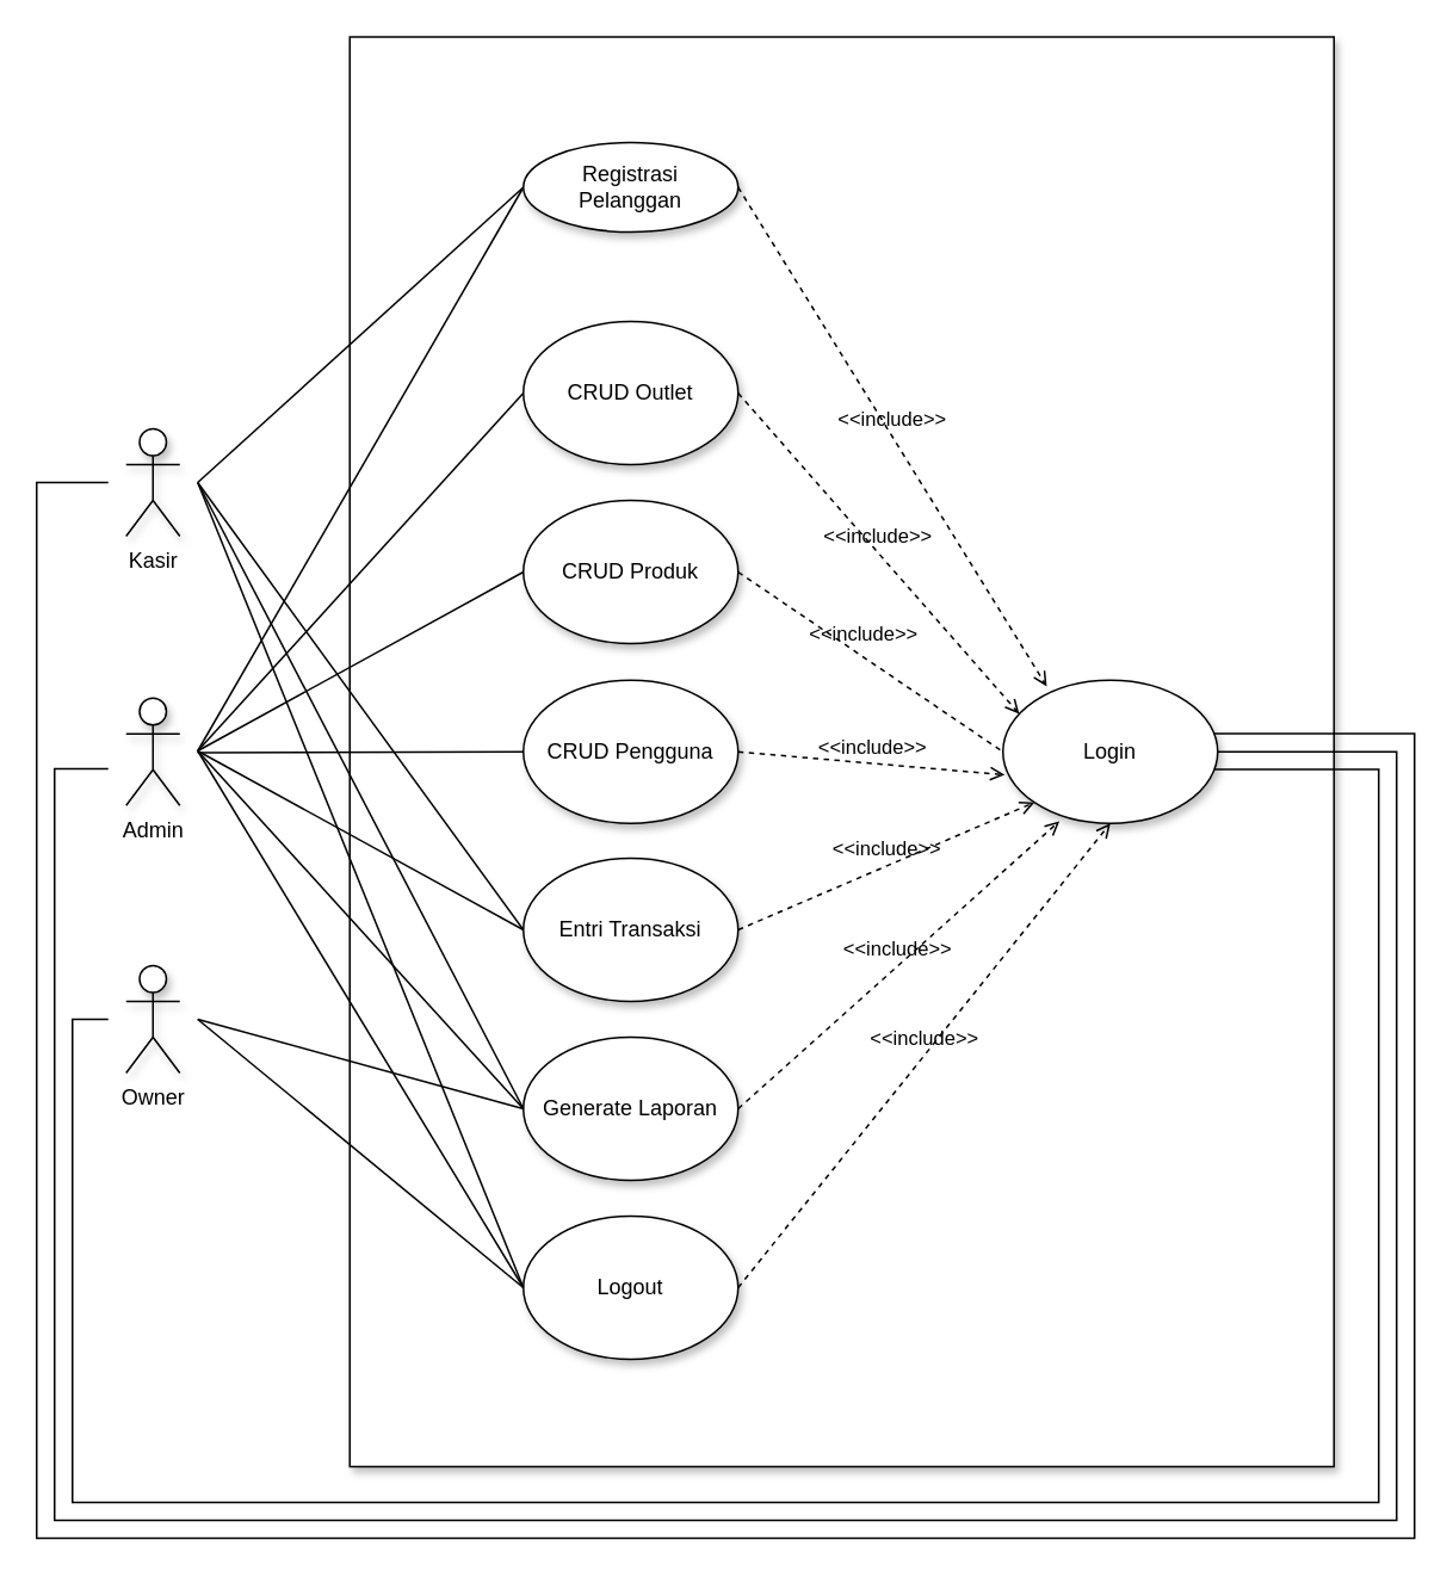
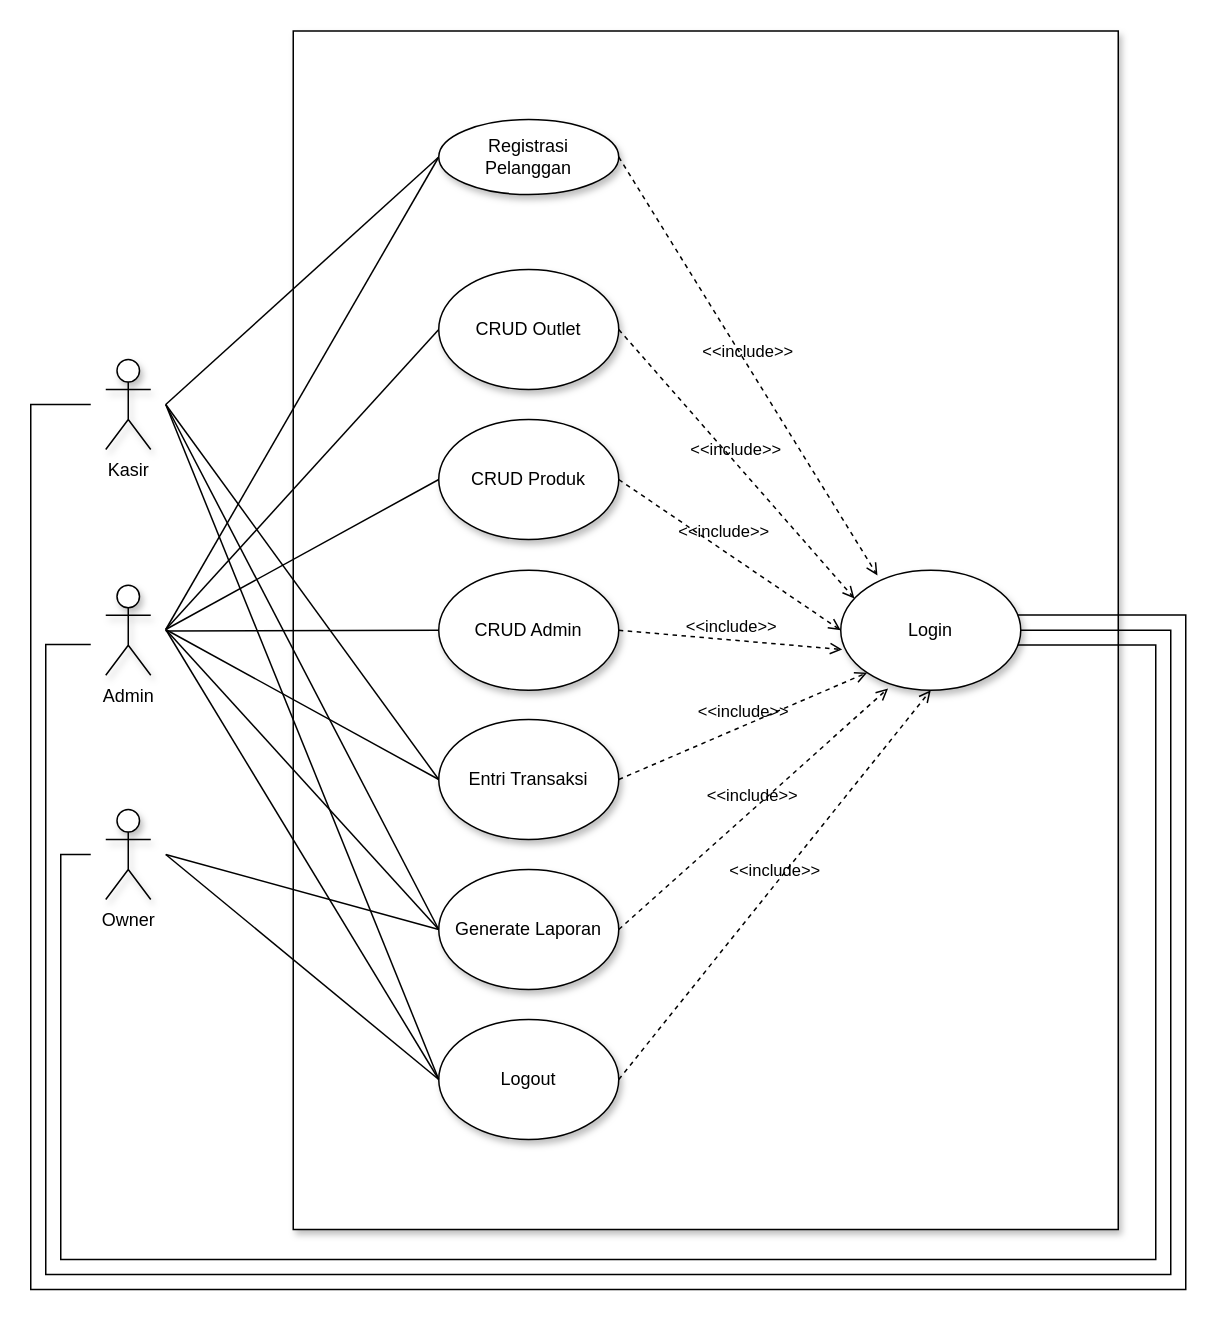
- <mxCell id="28" value="&amp;lt;&amp;lt;include&amp;gt;&amp;gt;" style="edgeStyle=none;html=1;endArrow=none;verticalAlign=bottom;dashed=1;labelBackgroundColor=none;rounded=0;exitX=1;exitY=0.5;exitDx=0;exitDy=0;entryX=0;entryY=0.5;entryDx=0;entryDy=0;" parent="1" source="20" target="14" edge="1"><mxGeometry x="-0.078" y="3" width="160" relative="1" as="geometry"><mxPoint x="410" y="388" as="sourcePoint" /><mxPoint x="560" y="429" as="targetPoint" /><mxPoint as="offset" /></mxGeometry></mxCell>
+ <mxCell id="28" value="&amp;lt;&amp;lt;include&amp;gt;&amp;gt;" style="edgeStyle=none;html=1;endArrow=open;verticalAlign=bottom;dashed=1;labelBackgroundColor=none;rounded=0;exitX=1;exitY=0.5;exitDx=0;exitDy=0;entryX=0;entryY=0.5;entryDx=0;entryDy=0;" parent="1" source="20" target="14" edge="1"><mxGeometry x="-0.078" y="3" width="160" relative="1" as="geometry"><mxPoint x="410" y="388" as="sourcePoint" /><mxPoint x="560" y="429" as="targetPoint" /><mxPoint as="offset" /></mxGeometry></mxCell>
- <mxCell id="18" value="CRUD Pengguna" style="ellipse;whiteSpace=wrap;html=1;shadow=1;" parent="1" vertex="1"><mxGeometry x="292" y="379.5" width="120" height="80" as="geometry" /></mxCell>
+ <mxCell id="18" value="CRUD Admin" style="ellipse;whiteSpace=wrap;html=1;shadow=1;" parent="1" vertex="1"><mxGeometry x="292" y="379.5" width="120" height="80" as="geometry" /></mxCell>
